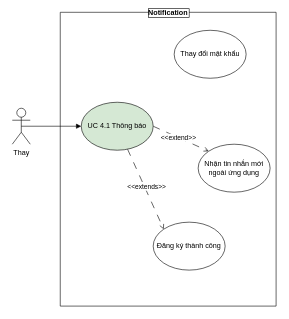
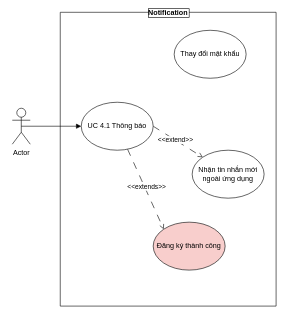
- <mxCell id="9" value="UC 4.1 Thông báo" style="ellipse;whiteSpace=wrap;html=1;fillColor=#d5e8d4;" vertex="1" parent="4"><mxGeometry x="35" y="150" width="120" height="80" as="geometry" /></mxCell>
+ <mxCell id="9" value="UC 4.1 Thông báo" style="ellipse;whiteSpace=wrap;html=1;" vertex="1" parent="4"><mxGeometry x="35" y="150" width="120" height="80" as="geometry" /></mxCell>
- <mxCell id="3" value="Thay" style="shape=umlActor;verticalLabelPosition=bottom;verticalAlign=top;html=1;outlineConnect=0;" vertex="1" parent="1"><mxGeometry x="20" y="180" width="30" height="60" as="geometry" /></mxCell>
+ <mxCell id="3" value="Actor" style="shape=umlActor;verticalLabelPosition=bottom;verticalAlign=top;html=1;outlineConnect=0;" vertex="1" parent="1"><mxGeometry x="20" y="180" width="30" height="60" as="geometry" /></mxCell>
- <mxCell id="11" value="Nhận tin nhắn mới ngoài ứng dụng" style="ellipse;whiteSpace=wrap;html=1;" vertex="1" parent="4"><mxGeometry x="230" y="220" width="120" height="80" as="geometry" /></mxCell>
+ <mxCell id="11" value="Nhận tin nhắn mới ngoài ứng dụng" style="ellipse;whiteSpace=wrap;html=1;" vertex="1" parent="4"><mxGeometry x="220" y="230" width="120" height="80" as="geometry" /></mxCell>
- <mxCell id="12" value="Đăng ký thành công" style="ellipse;whiteSpace=wrap;html=1;" vertex="1" parent="4"><mxGeometry x="155" y="350" width="120" height="80" as="geometry" /></mxCell>
+ <mxCell id="12" value="Đăng ký thành công" style="ellipse;whiteSpace=wrap;html=1;fillColor=#f8cecc;" vertex="1" parent="4"><mxGeometry x="155" y="350" width="120" height="80" as="geometry" /></mxCell>
